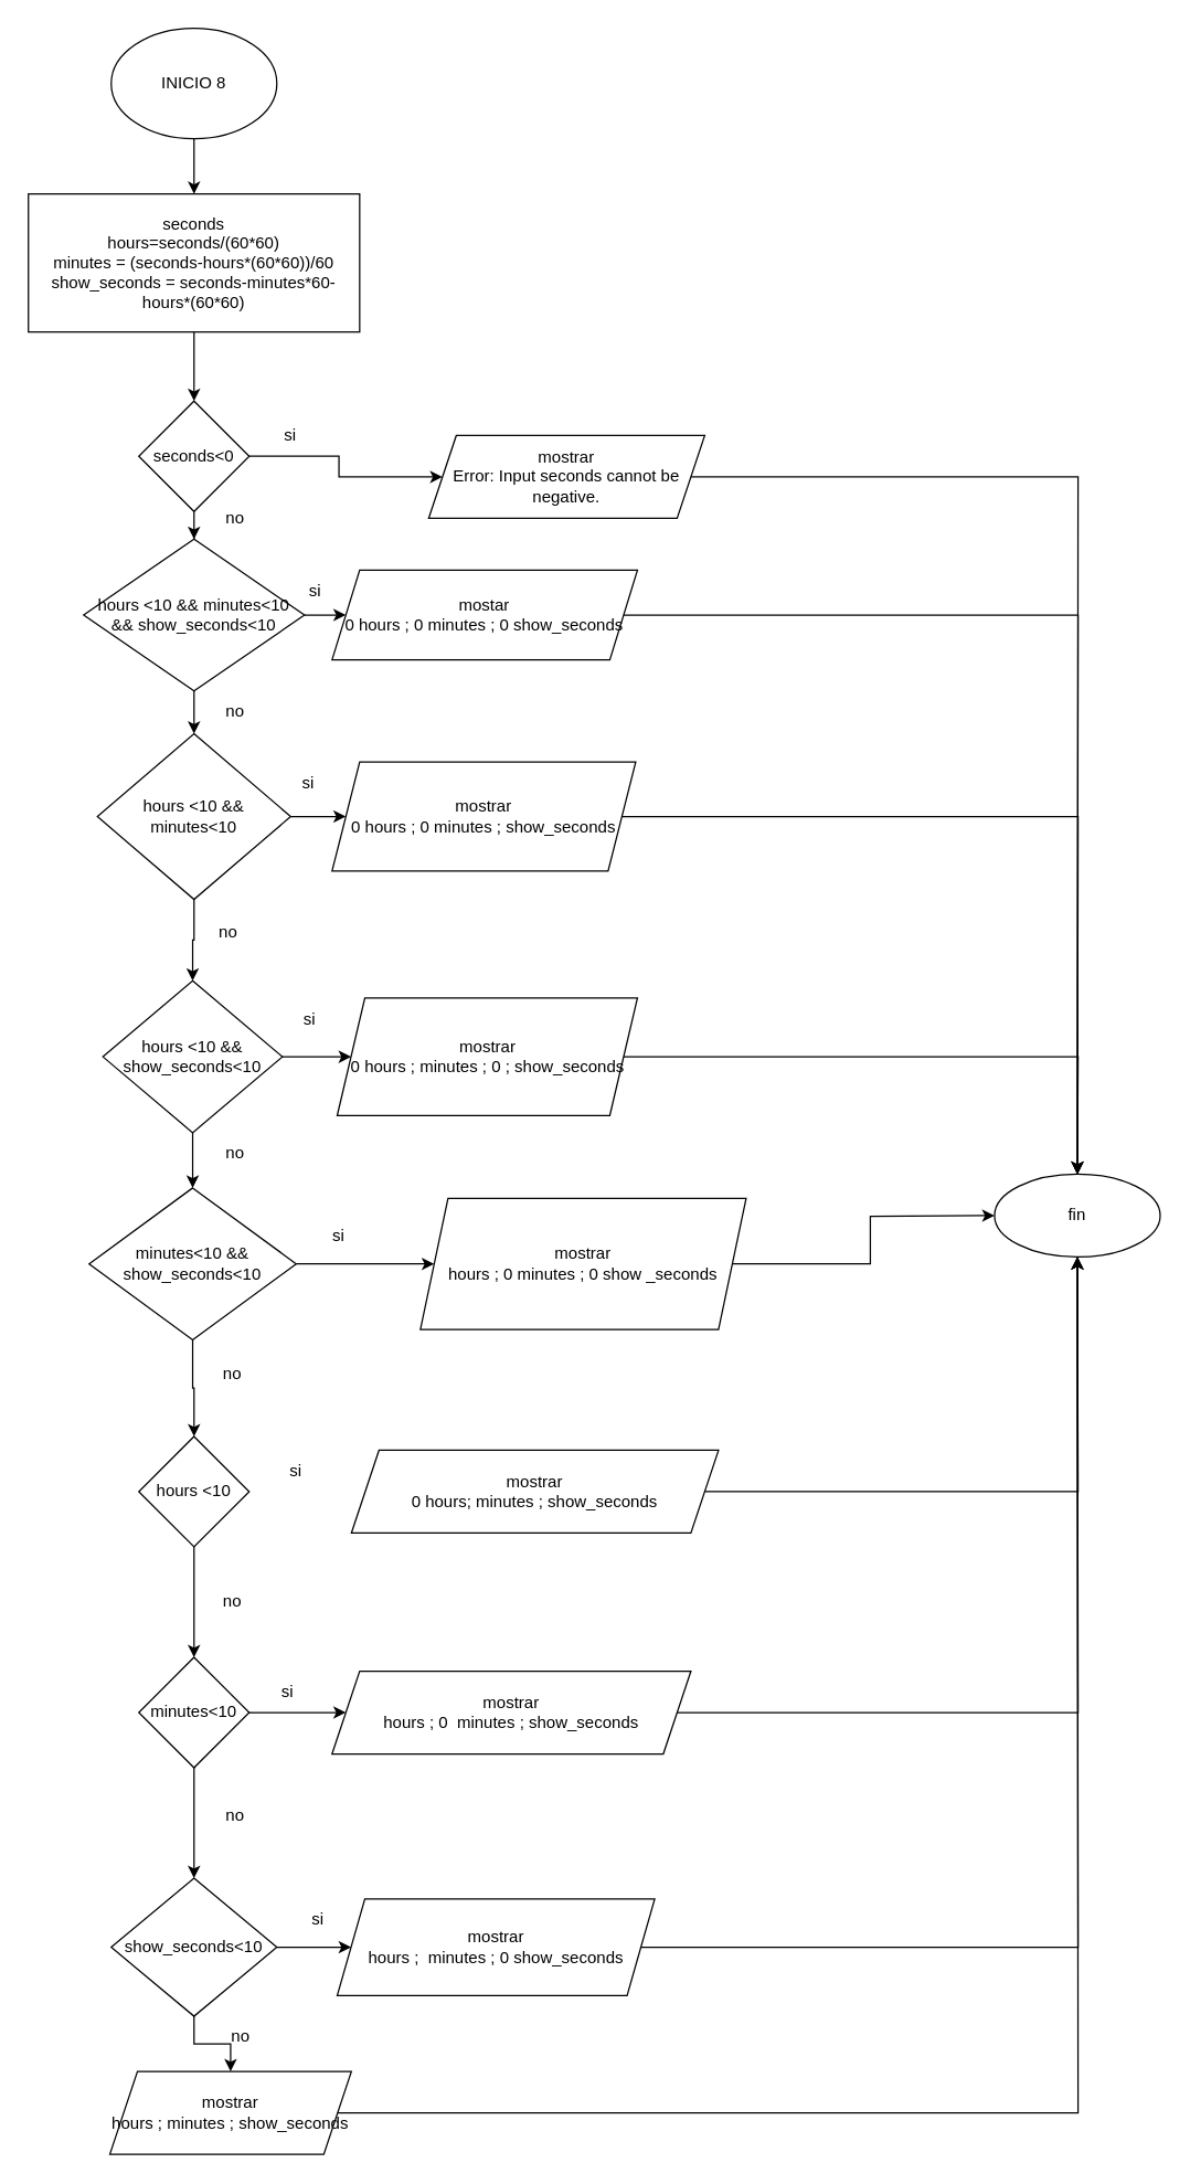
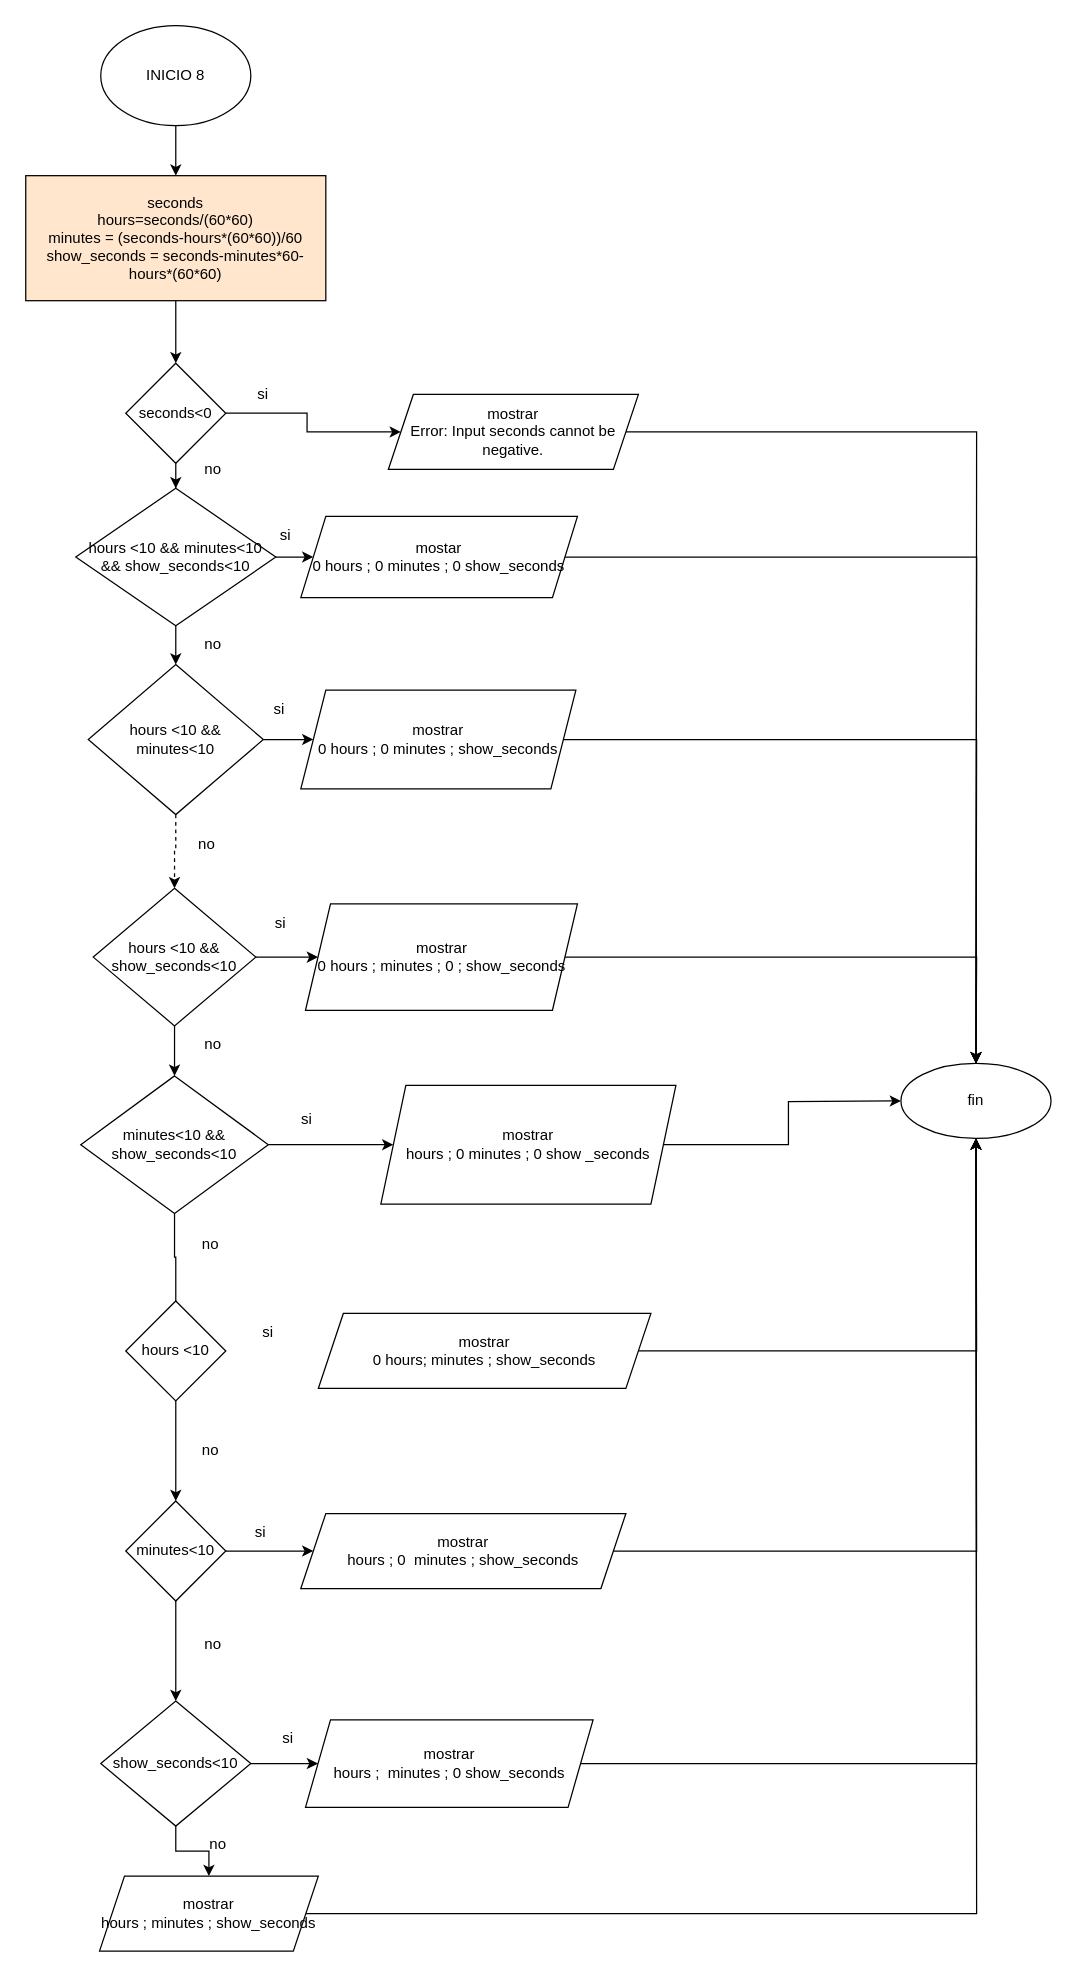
- <mxCell id="5" value="seconds&lt;div&gt;hours=seconds/(60*60)&lt;br&gt;&lt;/div&gt;&lt;div&gt;minutes = (seconds-hours*(60*60))/60&lt;br&gt;&lt;/div&gt;&lt;div&gt;show_seconds = seconds-minutes*60-hours*(60*60)&lt;br&gt;&lt;/div&gt;" style="whiteSpace=wrap;html=1;" vertex="1" parent="1"><mxGeometry x="20" y="140" width="240" height="100" as="geometry" /></mxCell>
+ <mxCell id="5" value="seconds&lt;div&gt;hours=seconds/(60*60)&lt;br&gt;&lt;/div&gt;&lt;div&gt;minutes = (seconds-hours*(60*60))/60&lt;br&gt;&lt;/div&gt;&lt;div&gt;show_seconds = seconds-minutes*60-hours*(60*60)&lt;br&gt;&lt;/div&gt;" style="whiteSpace=wrap;html=1;fillColor=#ffe6cc;" vertex="1" parent="1"><mxGeometry x="20" y="140" width="240" height="100" as="geometry" /></mxCell>
- <mxCell id="12" value="" style="edgeStyle=orthogonalEdgeStyle;rounded=0;orthogonalLoop=1;jettySize=auto;html=1;" edge="1" parent="1" source="14" target="17"><mxGeometry relative="1" as="geometry" /></mxCell>
+ <mxCell id="12" value="" style="edgeStyle=orthogonalEdgeStyle;rounded=0;orthogonalLoop=1;jettySize=auto;html=1;dashed=1;" edge="1" parent="1" source="14" target="17"><mxGeometry relative="1" as="geometry" /></mxCell>
- <mxCell id="18" value="" style="edgeStyle=orthogonalEdgeStyle;rounded=0;orthogonalLoop=1;jettySize=auto;html=1;" edge="1" parent="1" source="20" target="22"><mxGeometry relative="1" as="geometry" /></mxCell>
+ <mxCell id="18" value="" style="edgeStyle=orthogonalEdgeStyle;rounded=0;orthogonalLoop=1;jettySize=auto;html=1;endArrow=none;" edge="1" parent="1" source="20" target="22"><mxGeometry relative="1" as="geometry" /></mxCell>
